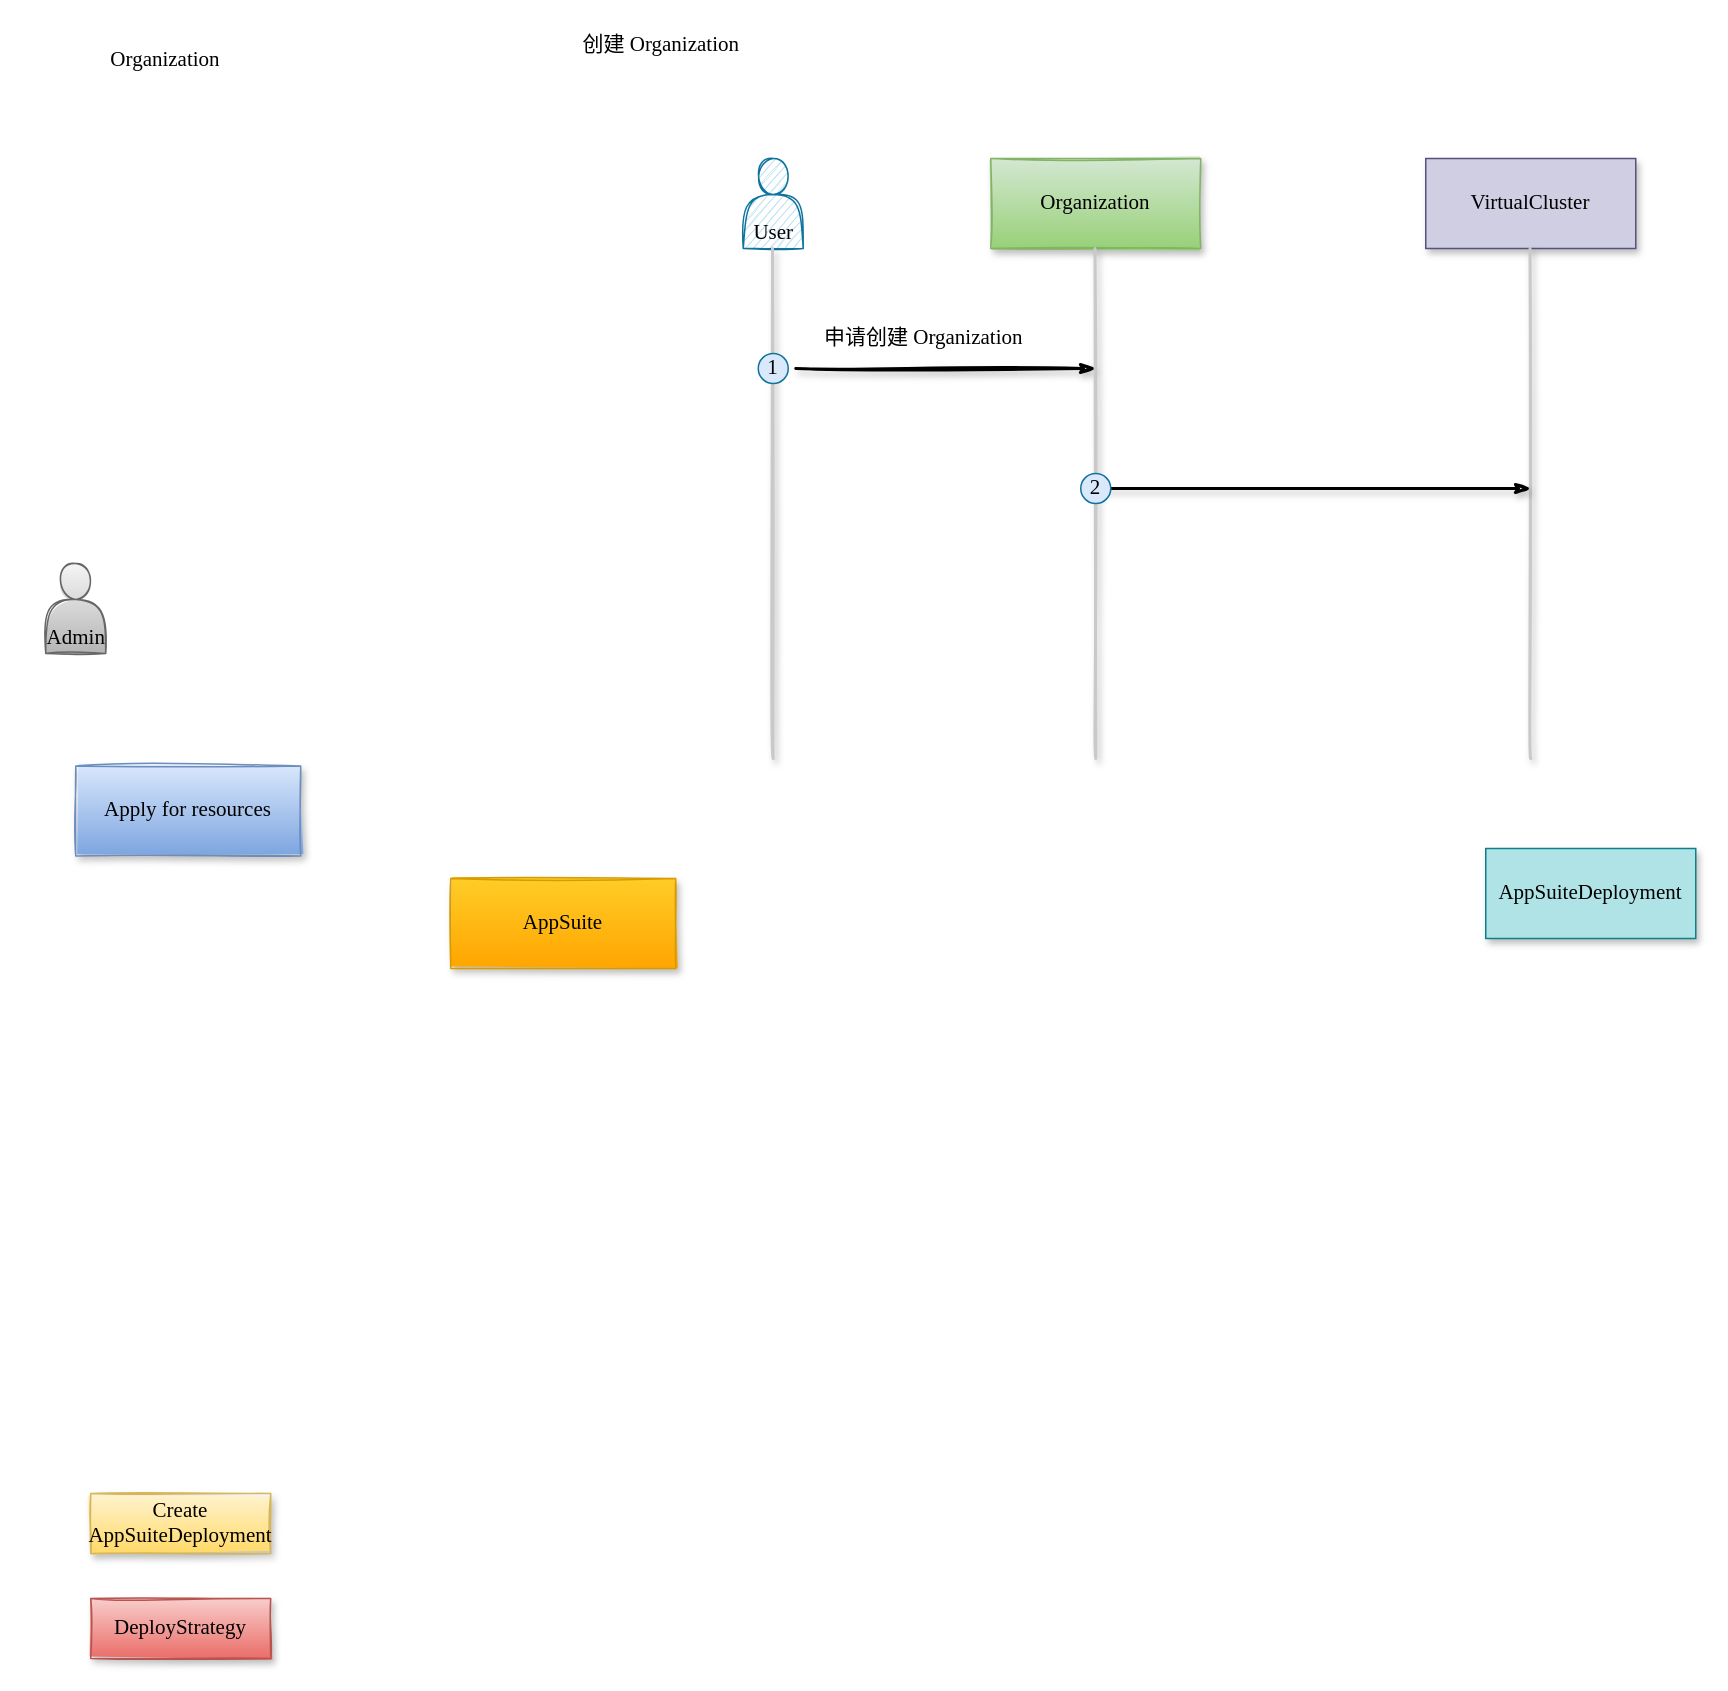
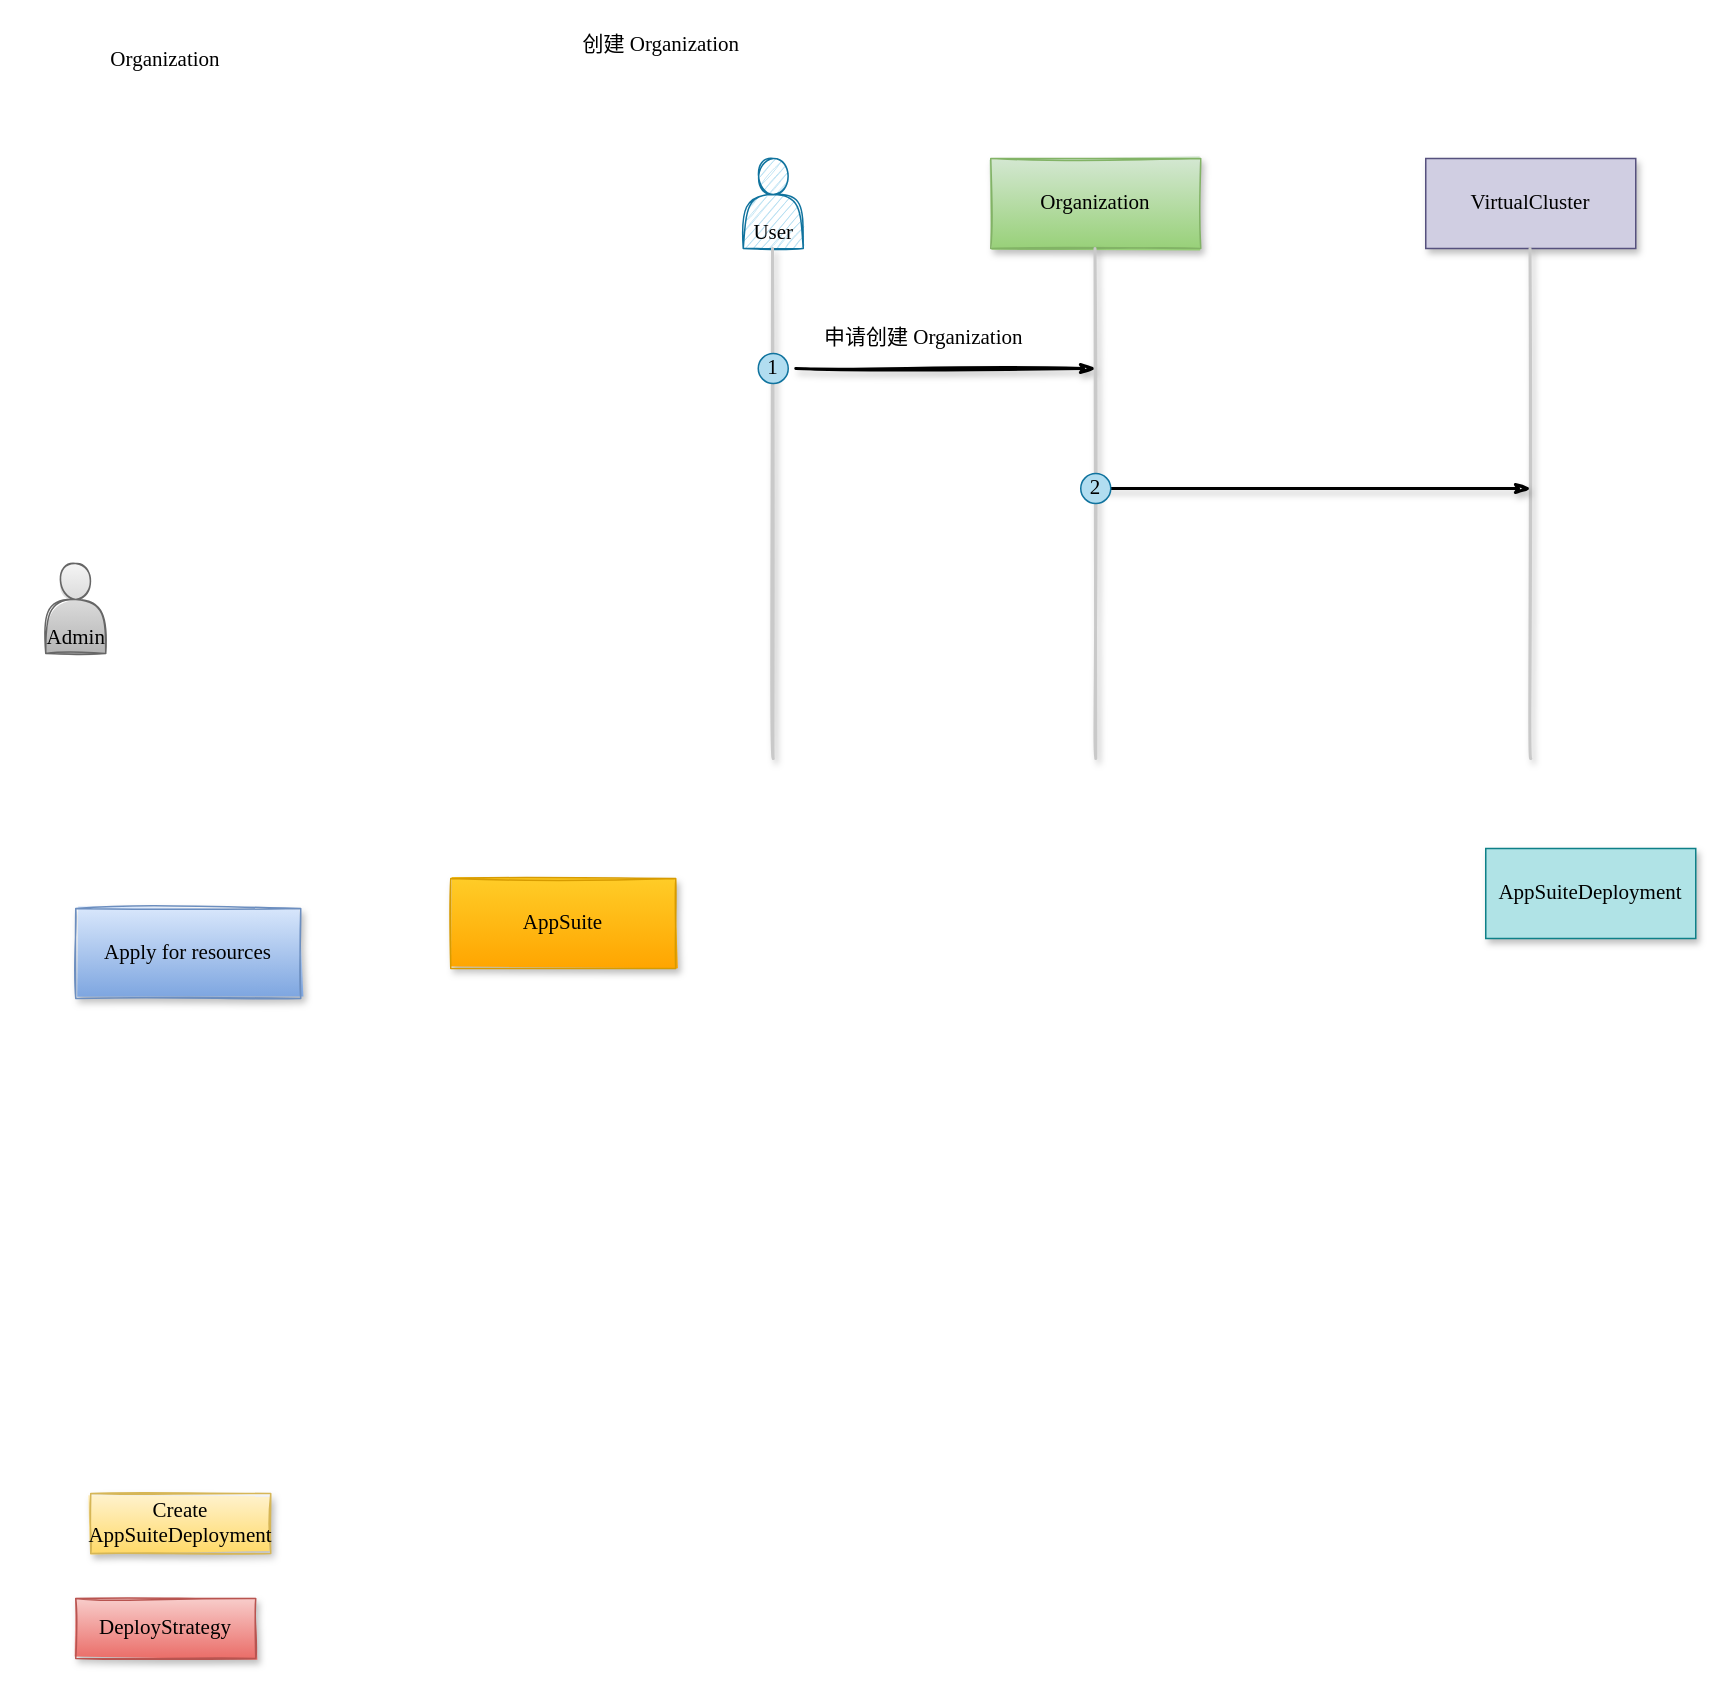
- <mxCell id="18" value="1" style="ellipse;whiteSpace=wrap;html=1;aspect=fixed;shadow=0;glass=0;sketch=0;fontFamily=Comic Sans MS;fontSize=14;strokeColor=#10739e;fillColor=#dae8fc;" vertex="1" parent="1"><mxGeometry x="505" y="235" width="20" height="20" as="geometry" /></mxCell>
+ <mxCell id="18" value="1" style="ellipse;whiteSpace=wrap;html=1;aspect=fixed;shadow=0;glass=0;sketch=0;fontFamily=Comic Sans MS;fontSize=14;strokeColor=#10739e;fillColor=#b1ddf0;" vertex="1" parent="1"><mxGeometry x="505" y="235" width="20" height="20" as="geometry" /></mxCell>
- <mxCell id="22" value="2" style="ellipse;whiteSpace=wrap;html=1;aspect=fixed;shadow=0;glass=0;sketch=0;fontFamily=Comic Sans MS;fontSize=14;strokeColor=#10739e;fillColor=#dae8fc;" vertex="1" parent="1"><mxGeometry x="720" y="315" width="20" height="20" as="geometry" /></mxCell>
+ <mxCell id="22" value="2" style="ellipse;whiteSpace=wrap;html=1;aspect=fixed;shadow=0;glass=0;sketch=0;fontFamily=Comic Sans MS;fontSize=14;strokeColor=#10739e;fillColor=#b1ddf0;" vertex="1" parent="1"><mxGeometry x="720" y="315" width="20" height="20" as="geometry" /></mxCell>
- <mxCell id="2" value="Apply for resources" style="text;html=1;strokeColor=#6c8ebf;fillColor=#dae8fc;align=center;verticalAlign=middle;whiteSpace=wrap;rounded=0;shadow=1;glass=0;sketch=1;fontFamily=Comic Sans MS;fontSize=14;gradientColor=#7ea6e0;" vertex="1" parent="1"><mxGeometry x="50" y="510" width="150" height="60" as="geometry" /></mxCell>
+ <mxCell id="2" value="Apply for resources" style="text;html=1;strokeColor=#6c8ebf;fillColor=#dae8fc;align=center;verticalAlign=middle;whiteSpace=wrap;rounded=0;shadow=1;glass=0;sketch=1;fontFamily=Comic Sans MS;fontSize=14;gradientColor=#7ea6e0;" vertex="1" parent="1"><mxGeometry x="50" y="605" width="150" height="60" as="geometry" /></mxCell>
- <mxCell id="6" value="DeployStrategy" style="text;html=1;strokeColor=#b85450;fillColor=#f8cecc;align=center;verticalAlign=middle;whiteSpace=wrap;rounded=0;shadow=1;glass=0;sketch=1;fontFamily=Comic Sans MS;fontSize=14;gradientColor=#ea6b66;" vertex="1" parent="1"><mxGeometry x="60" y="1065" width="120" height="40" as="geometry" /></mxCell>
+ <mxCell id="6" value="DeployStrategy" style="text;html=1;strokeColor=#b85450;fillColor=#f8cecc;align=center;verticalAlign=middle;whiteSpace=wrap;rounded=0;shadow=1;glass=0;sketch=1;fontFamily=Comic Sans MS;fontSize=14;gradientColor=#ea6b66;" vertex="1" parent="1"><mxGeometry x="50" y="1065" width="120" height="40" as="geometry" /></mxCell>
